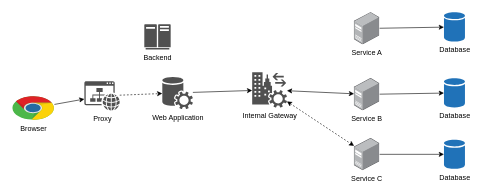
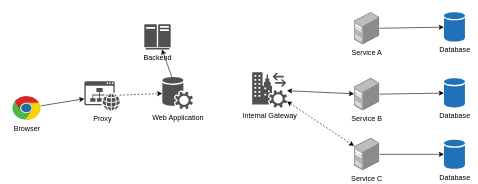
- <mxCell id="19" value="" style="endArrow=classic;html=1;rounded=0;" edge="1" parent="1" source="14" target="11"><mxGeometry width="50" height="50" relative="1" as="geometry"><mxPoint x="310" y="160" as="sourcePoint" /><mxPoint x="360" y="110" as="targetPoint" /></mxGeometry></mxCell>
+ <mxCell id="19" value="" style="endArrow=classic;html=1;rounded=0;" edge="1" parent="1" source="14" target="20"><mxGeometry width="50" height="50" relative="1" as="geometry"><mxPoint x="310" y="160" as="sourcePoint" /><mxPoint x="360" y="110" as="targetPoint" /></mxGeometry></mxCell>
- <mxCell id="15" value="Browser" style="dashed=0;outlineConnect=0;html=1;align=center;labelPosition=center;verticalLabelPosition=bottom;verticalAlign=top;shape=mxgraph.weblogos.chrome" vertex="1" parent="1"><mxGeometry x="20" y="160" width="70" height="40" as="geometry" /></mxCell>
+ <mxCell id="15" value="Browser" style="dashed=0;outlineConnect=0;html=1;align=center;labelPosition=center;verticalLabelPosition=bottom;verticalAlign=top;shape=mxgraph.weblogos.chrome" vertex="1" parent="1"><mxGeometry x="20" y="160" width="47.06" height="40" as="geometry" /></mxCell>
